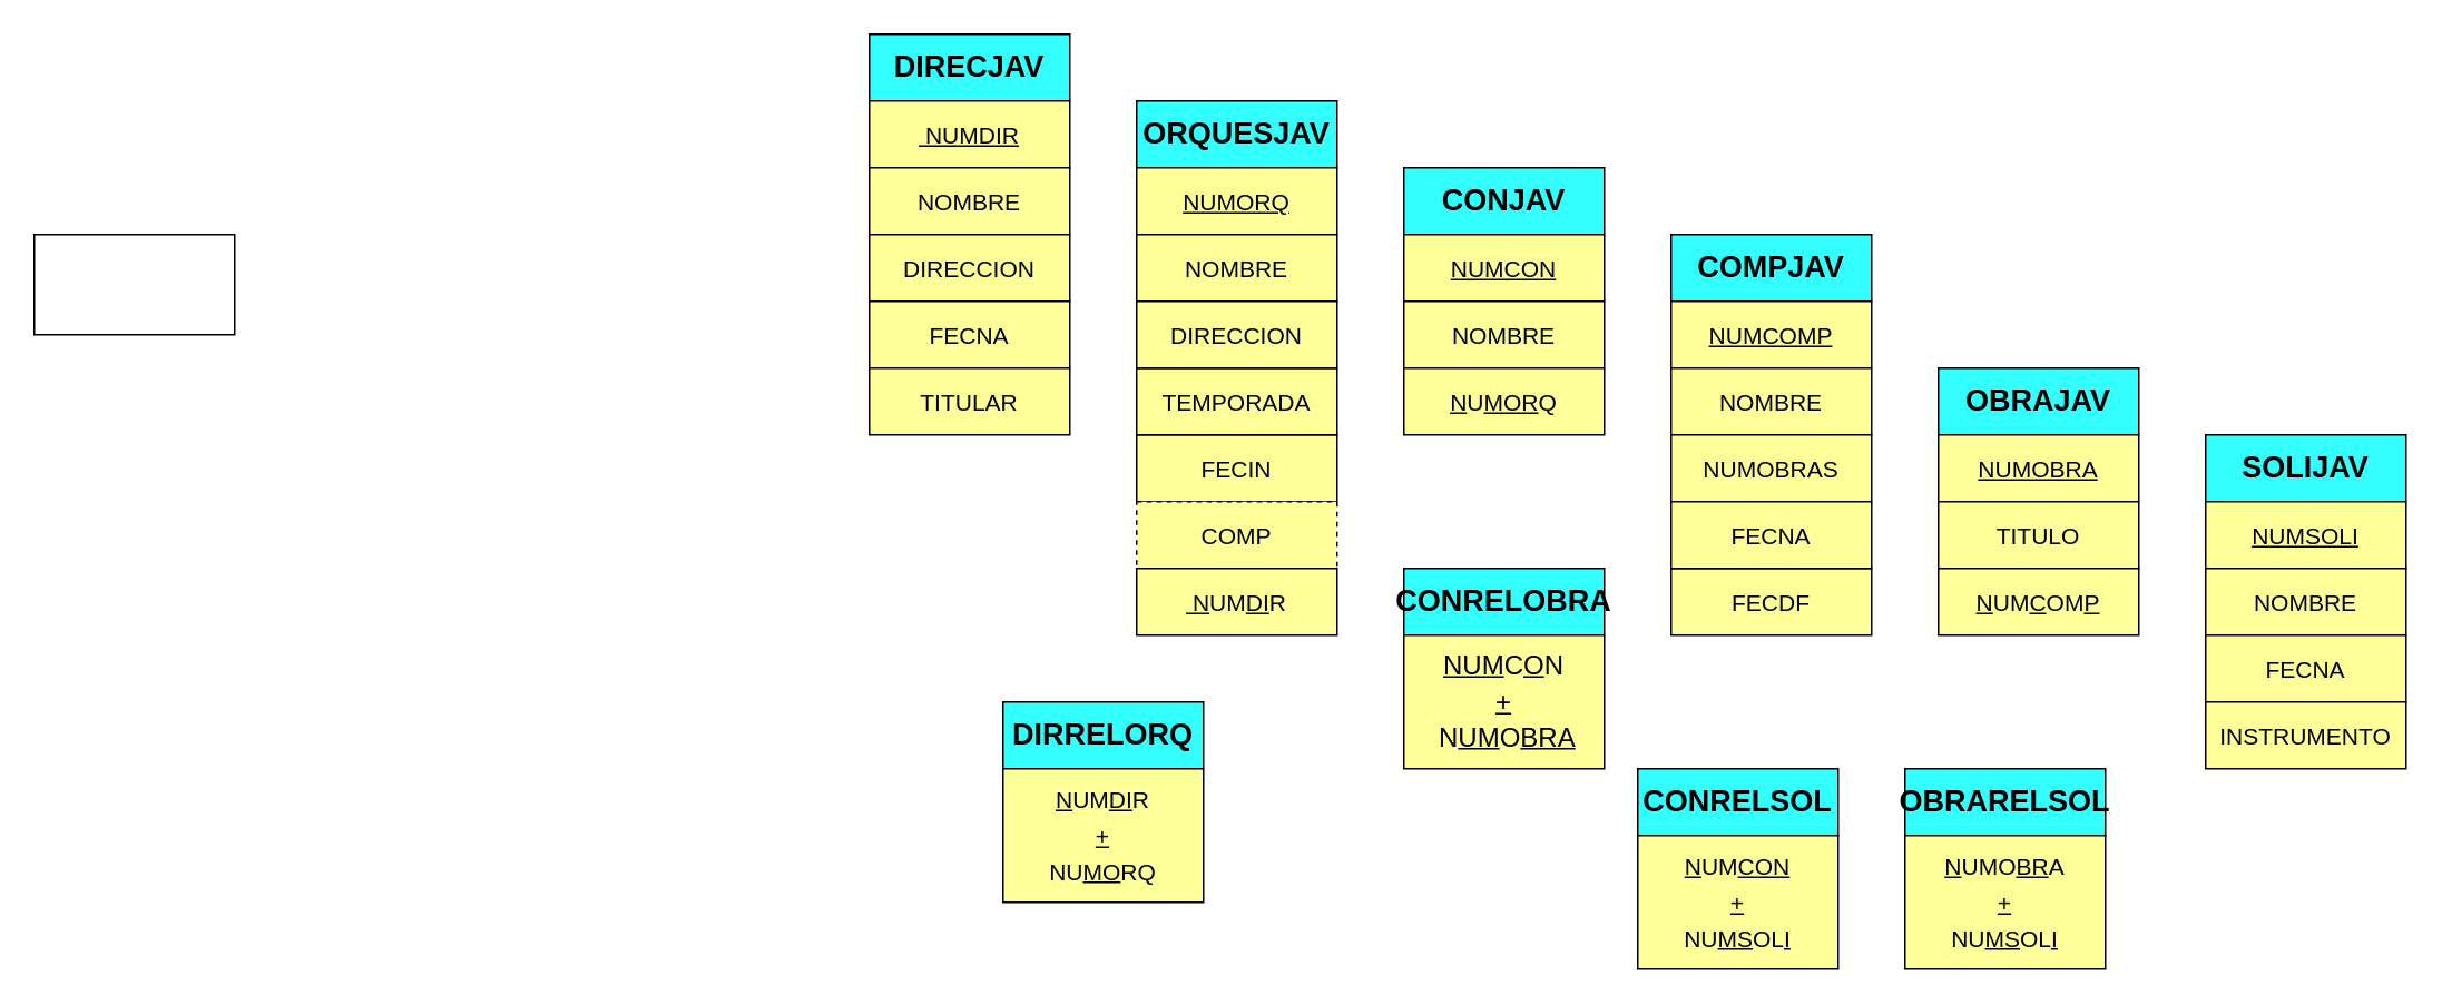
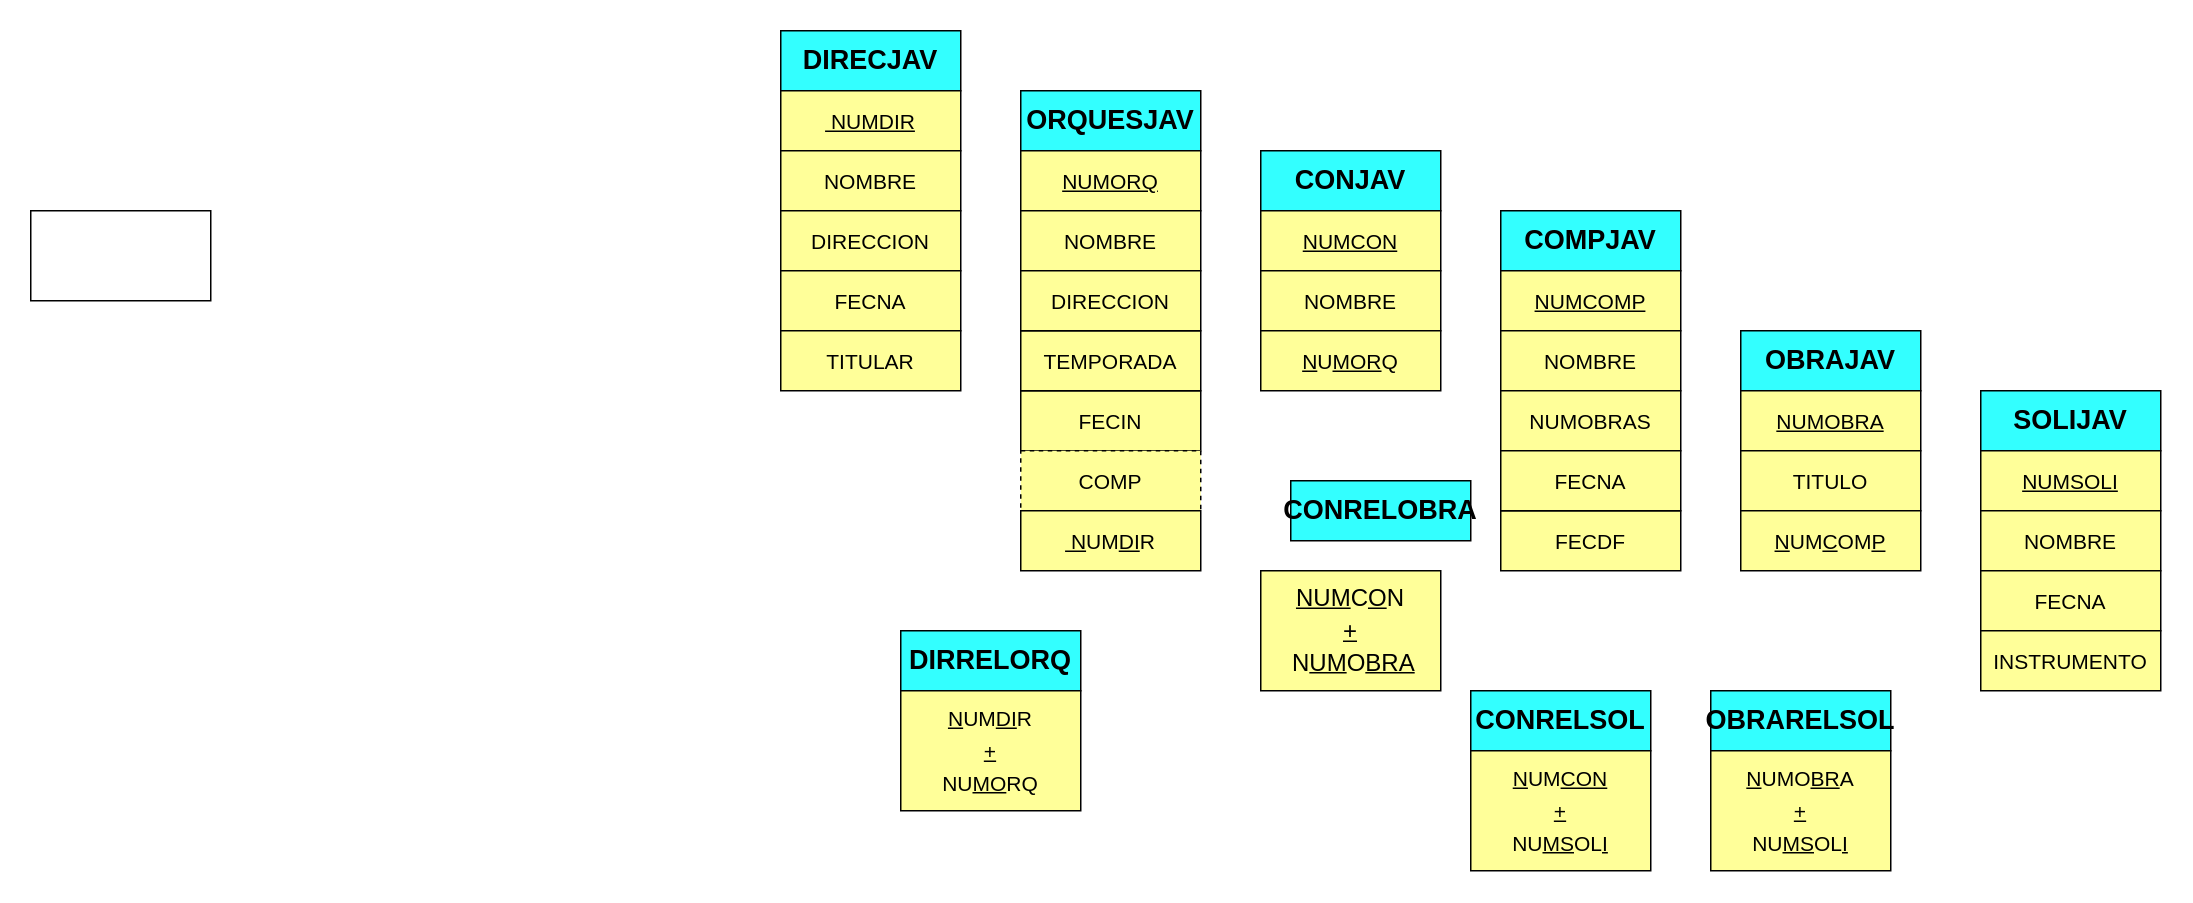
- <mxCell id="40" value="&lt;div&gt;&lt;span style=&quot;font-size: 18px&quot;&gt;&lt;b&gt;CONRELOBRA&lt;/b&gt;&lt;/span&gt;&lt;/div&gt;" style="rounded=0;whiteSpace=wrap;html=1;fillColor=#33FFFF;" parent="1" vertex="1"><mxGeometry x="840" y="340" width="120" height="40" as="geometry" /></mxCell>
+ <mxCell id="40" value="&lt;div&gt;&lt;span style=&quot;font-size: 18px&quot;&gt;&lt;b&gt;CONRELOBRA&lt;/b&gt;&lt;/span&gt;&lt;/div&gt;" style="rounded=0;whiteSpace=wrap;html=1;fillColor=#33FFFF;" parent="1" vertex="1"><mxGeometry x="860" y="320" width="120" height="40" as="geometry" /></mxCell>
